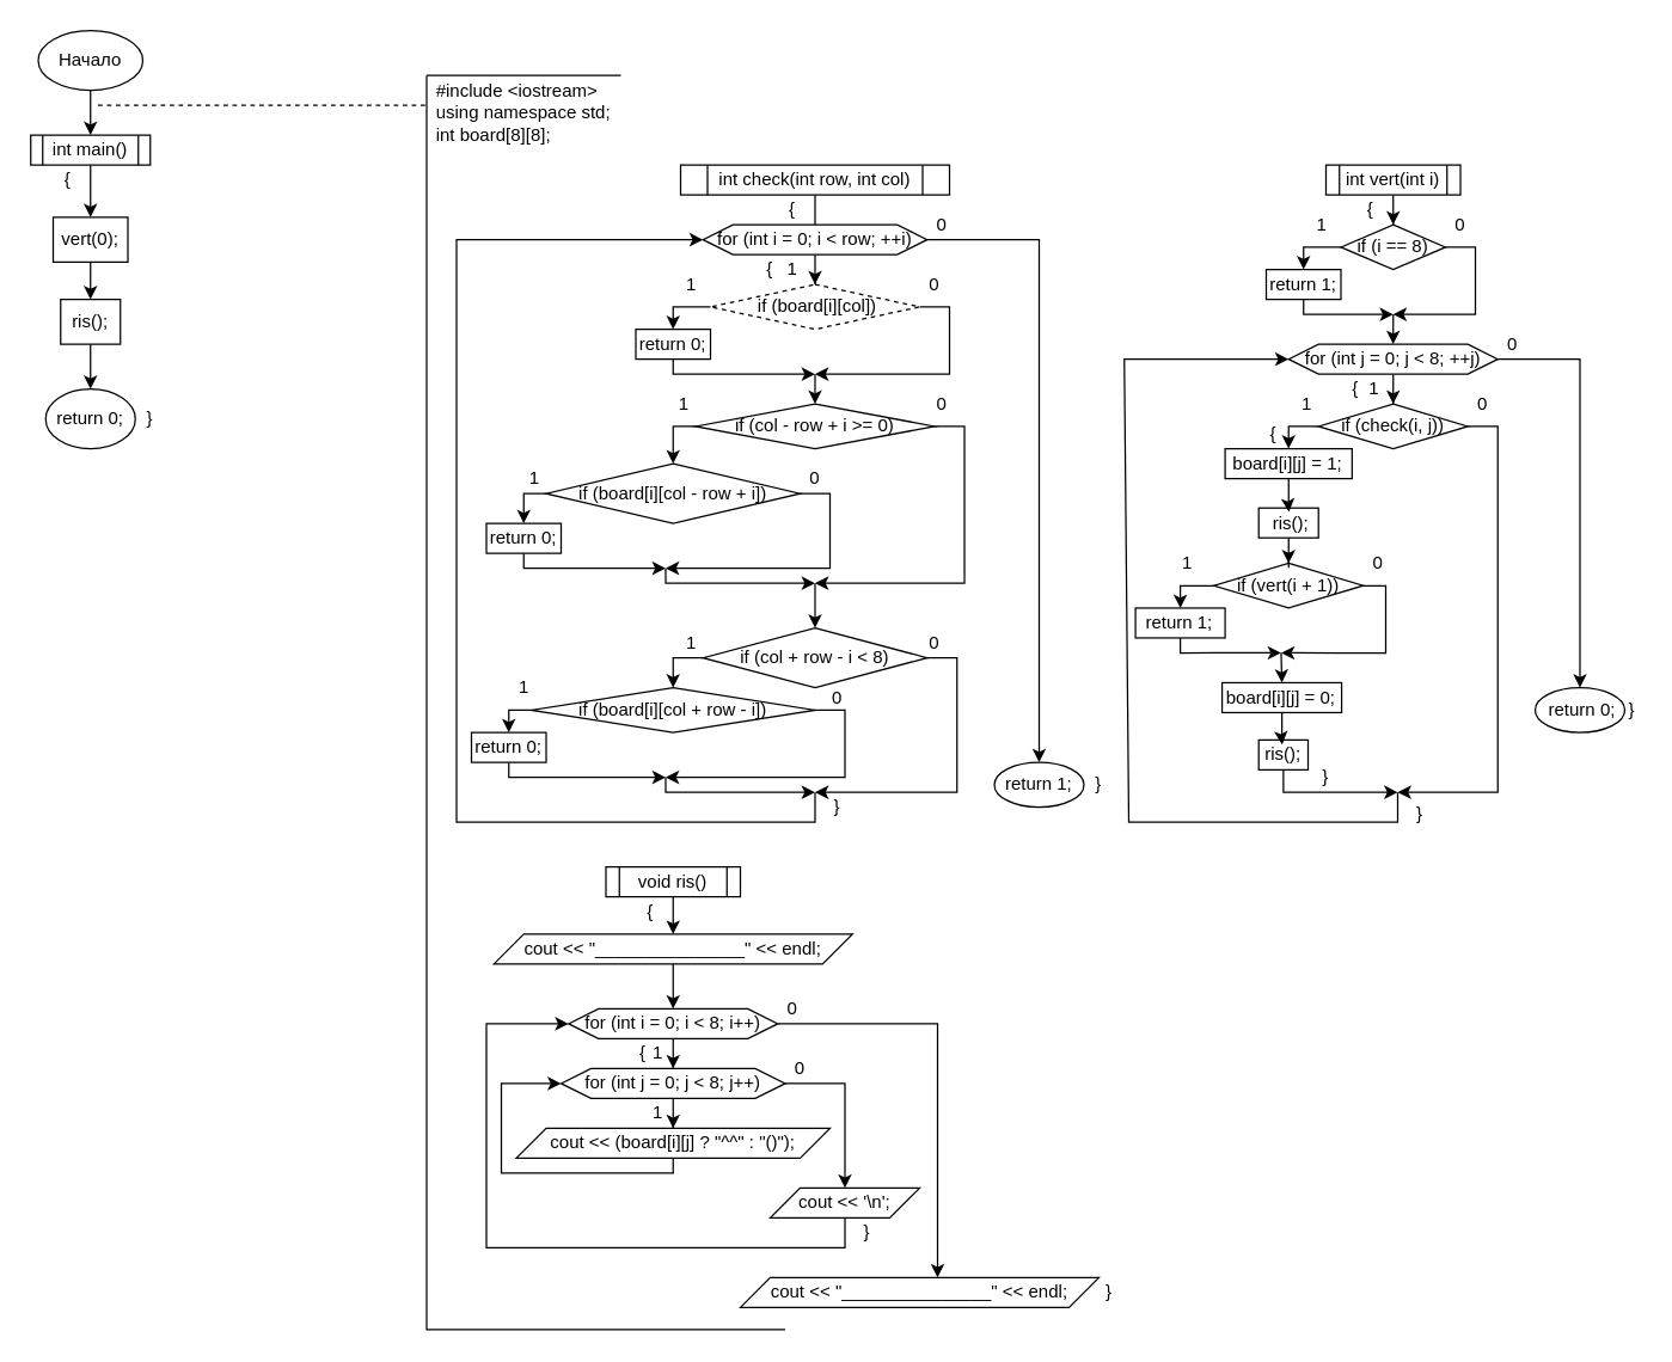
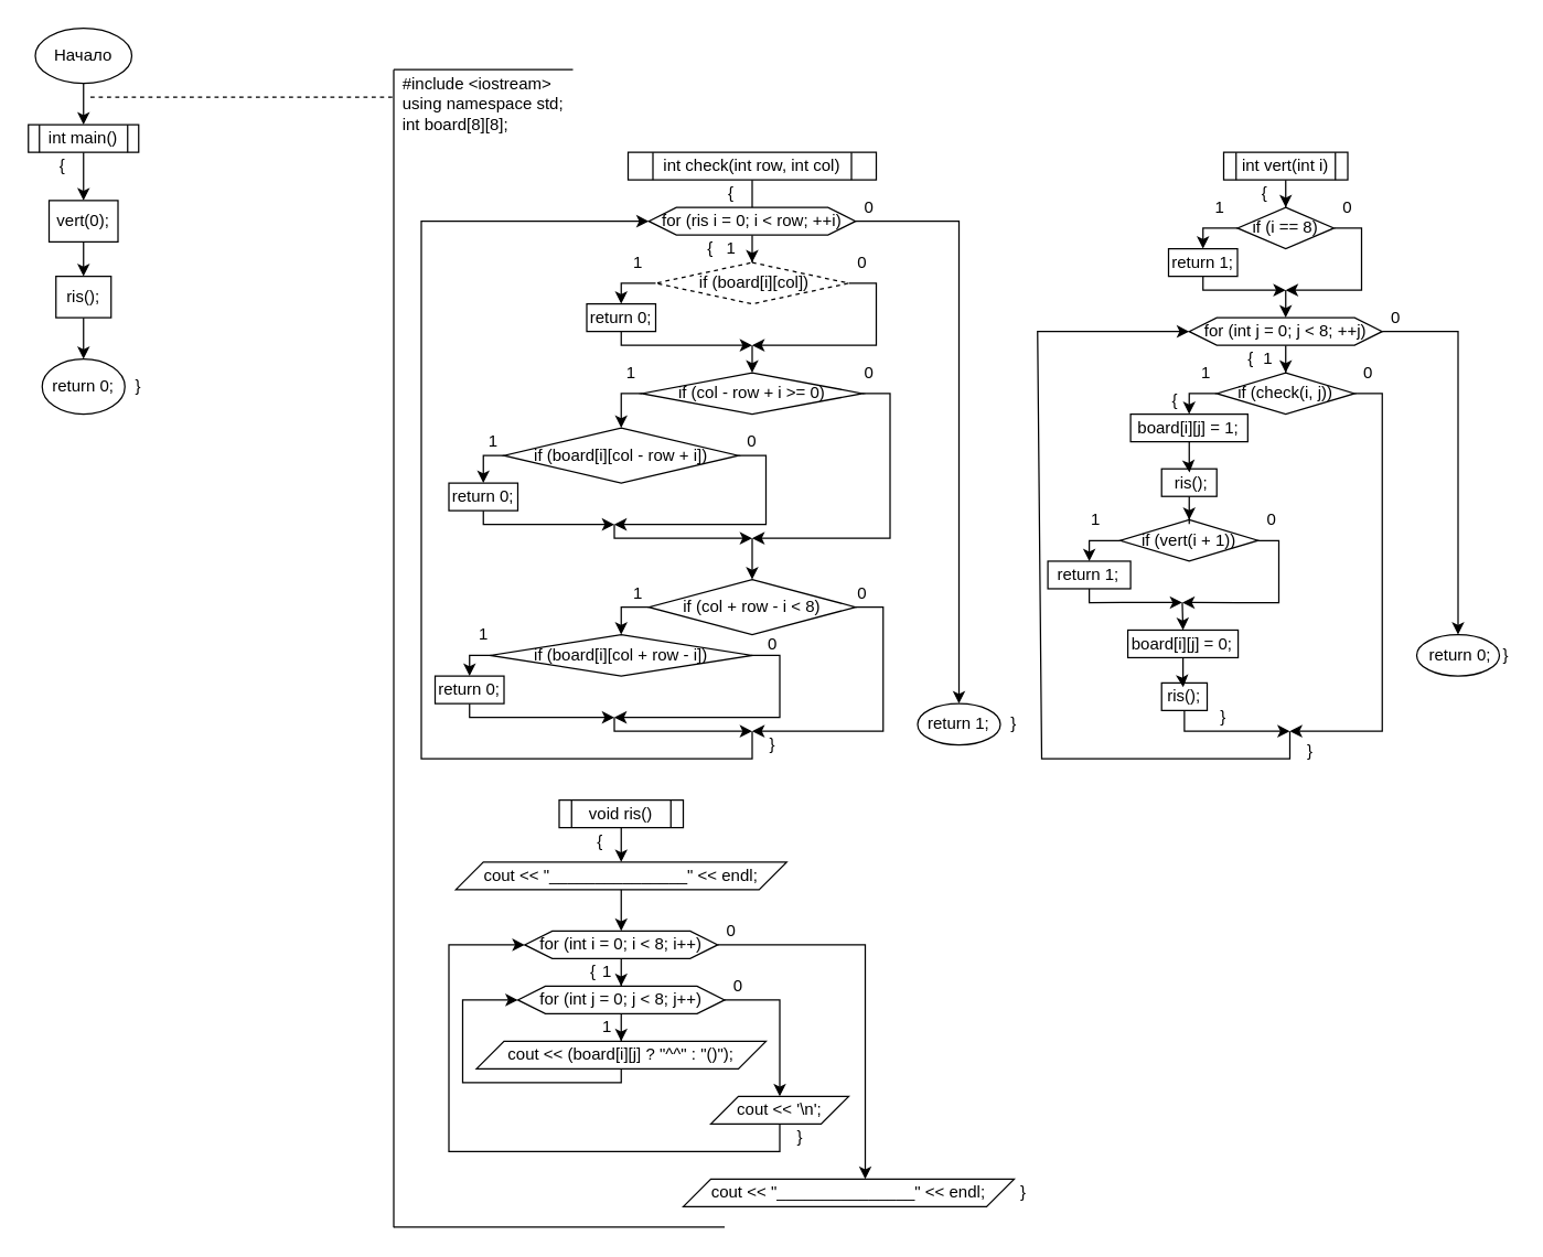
- <mxCell id="25" value="for (int i = 0; i &amp;lt; row; ++i)" style="shape=hexagon;perimeter=hexagonPerimeter2;whiteSpace=wrap;html=1;fixedSize=1;" parent="1" vertex="1"><mxGeometry x="470" y="150" width="150" height="20" as="geometry" /></mxCell>
+ <mxCell id="25" value="for (ris i = 0; i &amp;lt; row; ++i)" style="shape=hexagon;perimeter=hexagonPerimeter2;whiteSpace=wrap;html=1;fixedSize=1;" parent="1" vertex="1"><mxGeometry x="470" y="150" width="150" height="20" as="geometry" /></mxCell>
